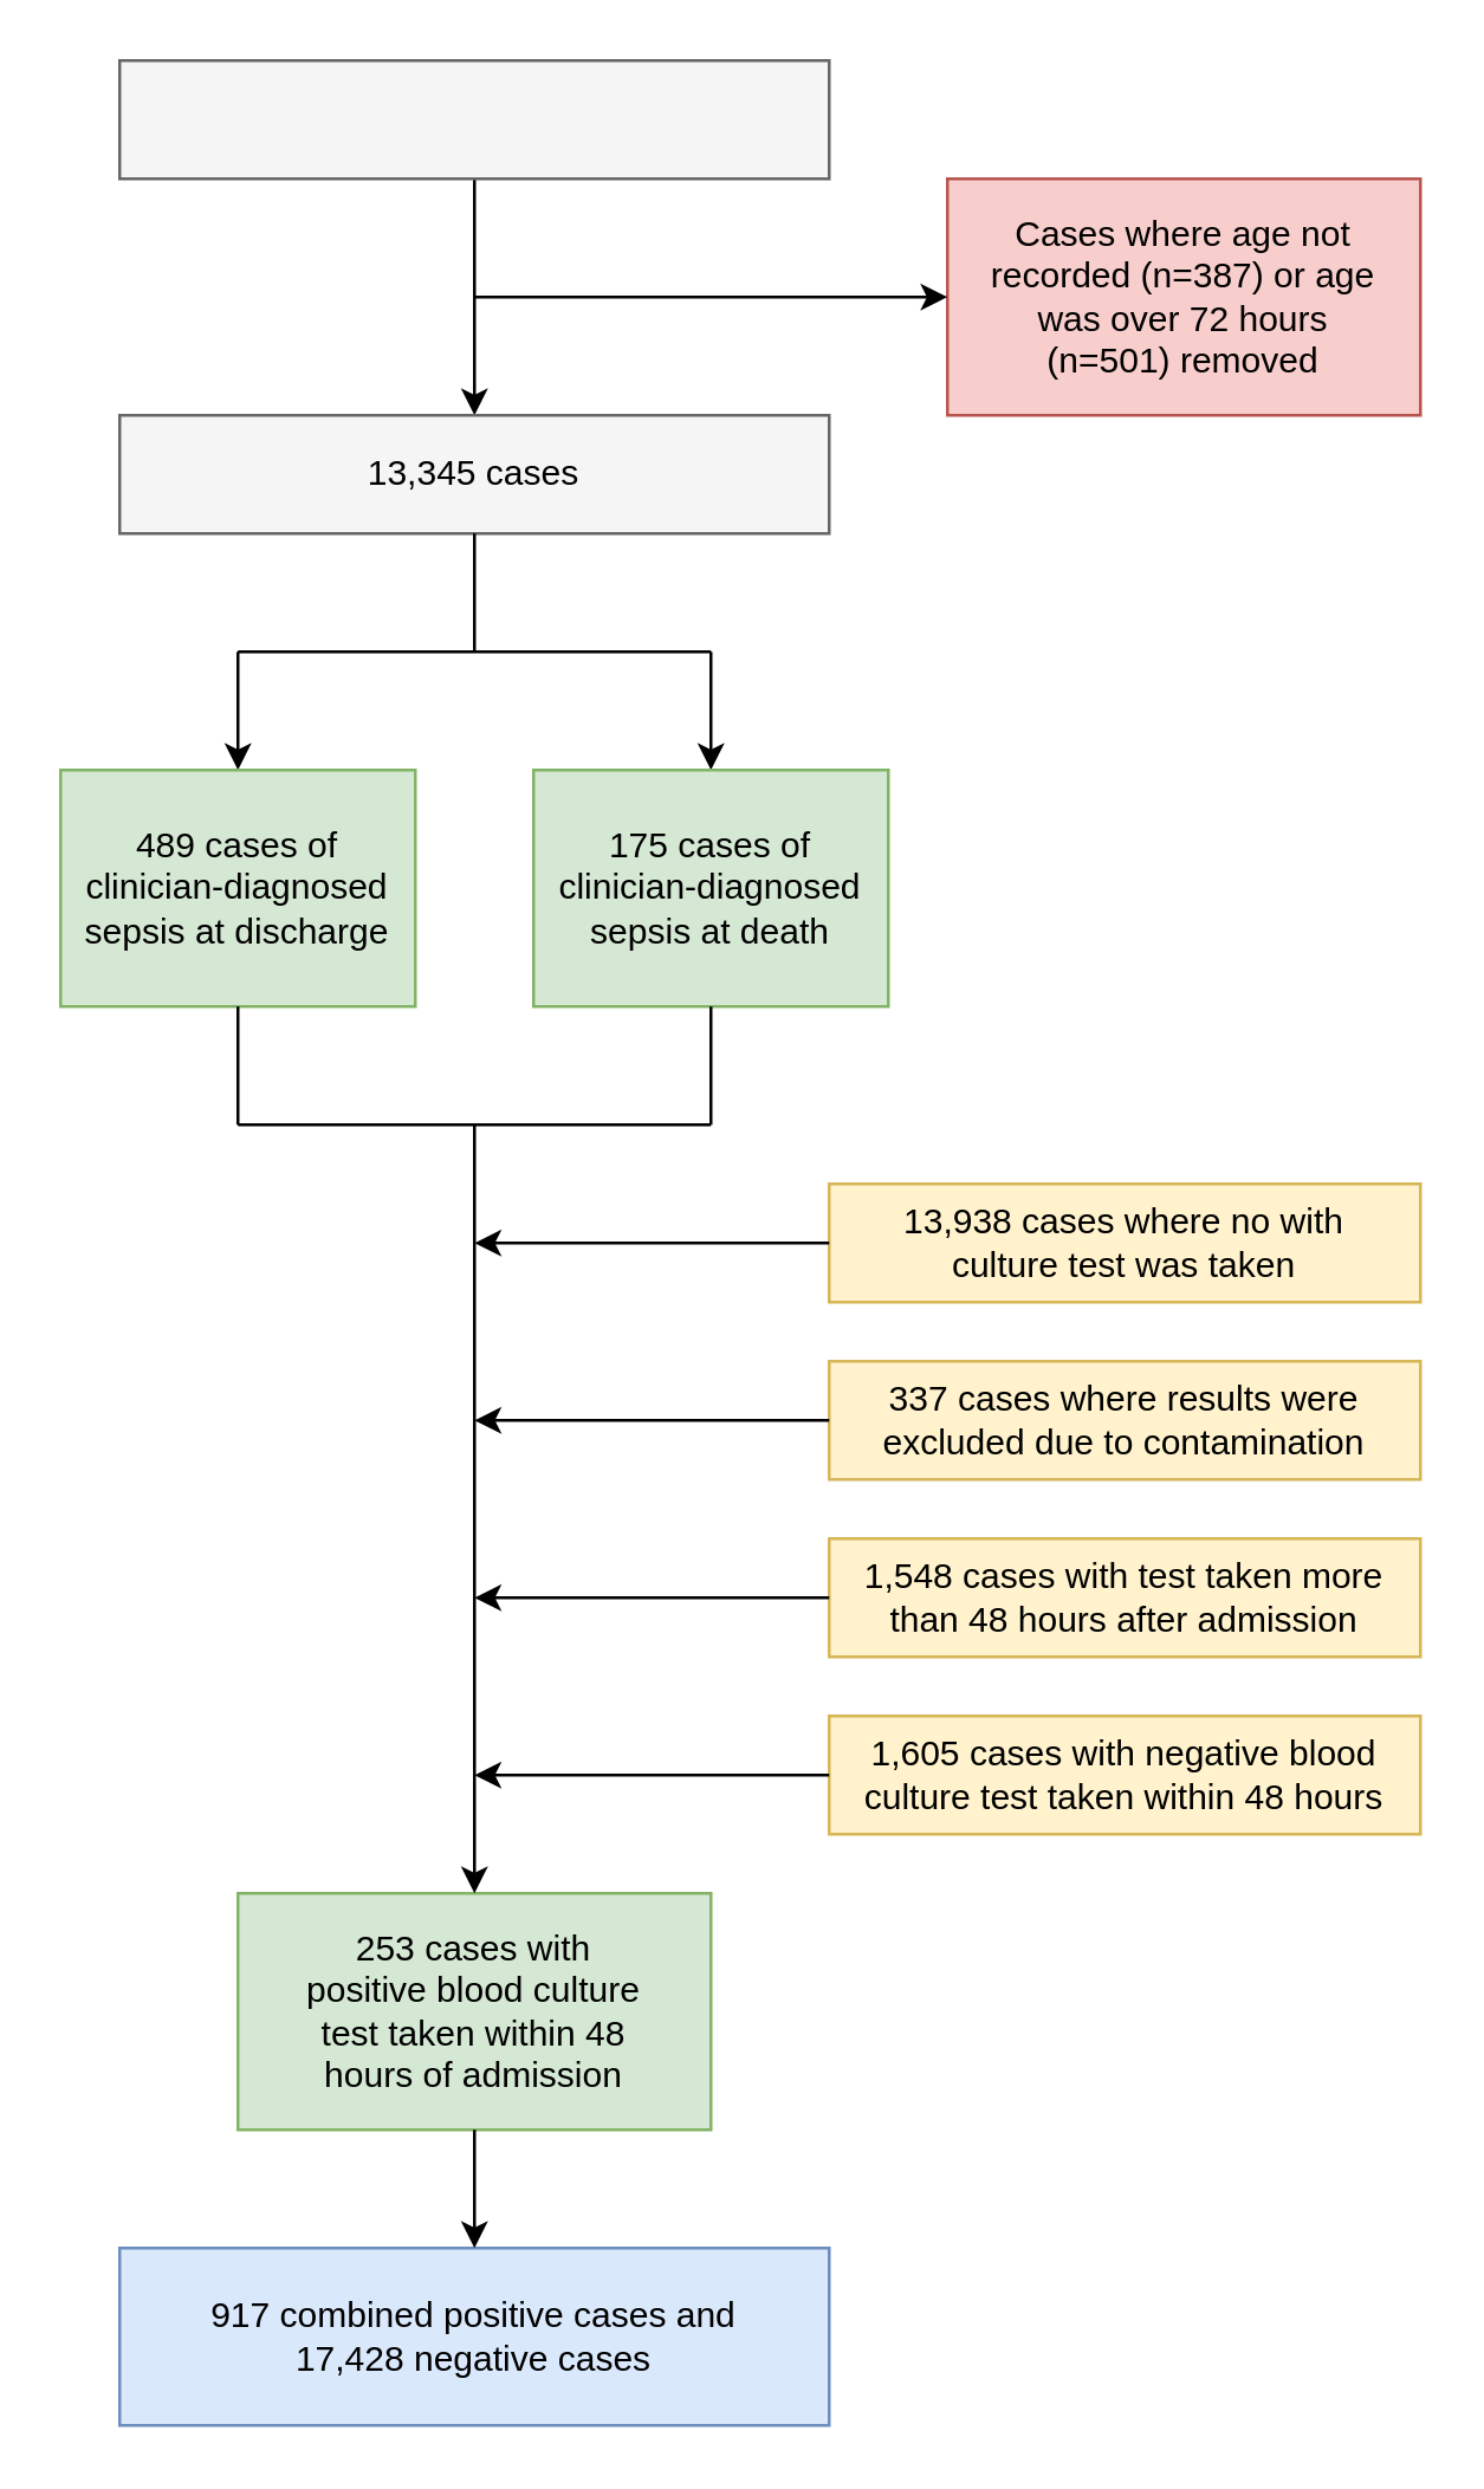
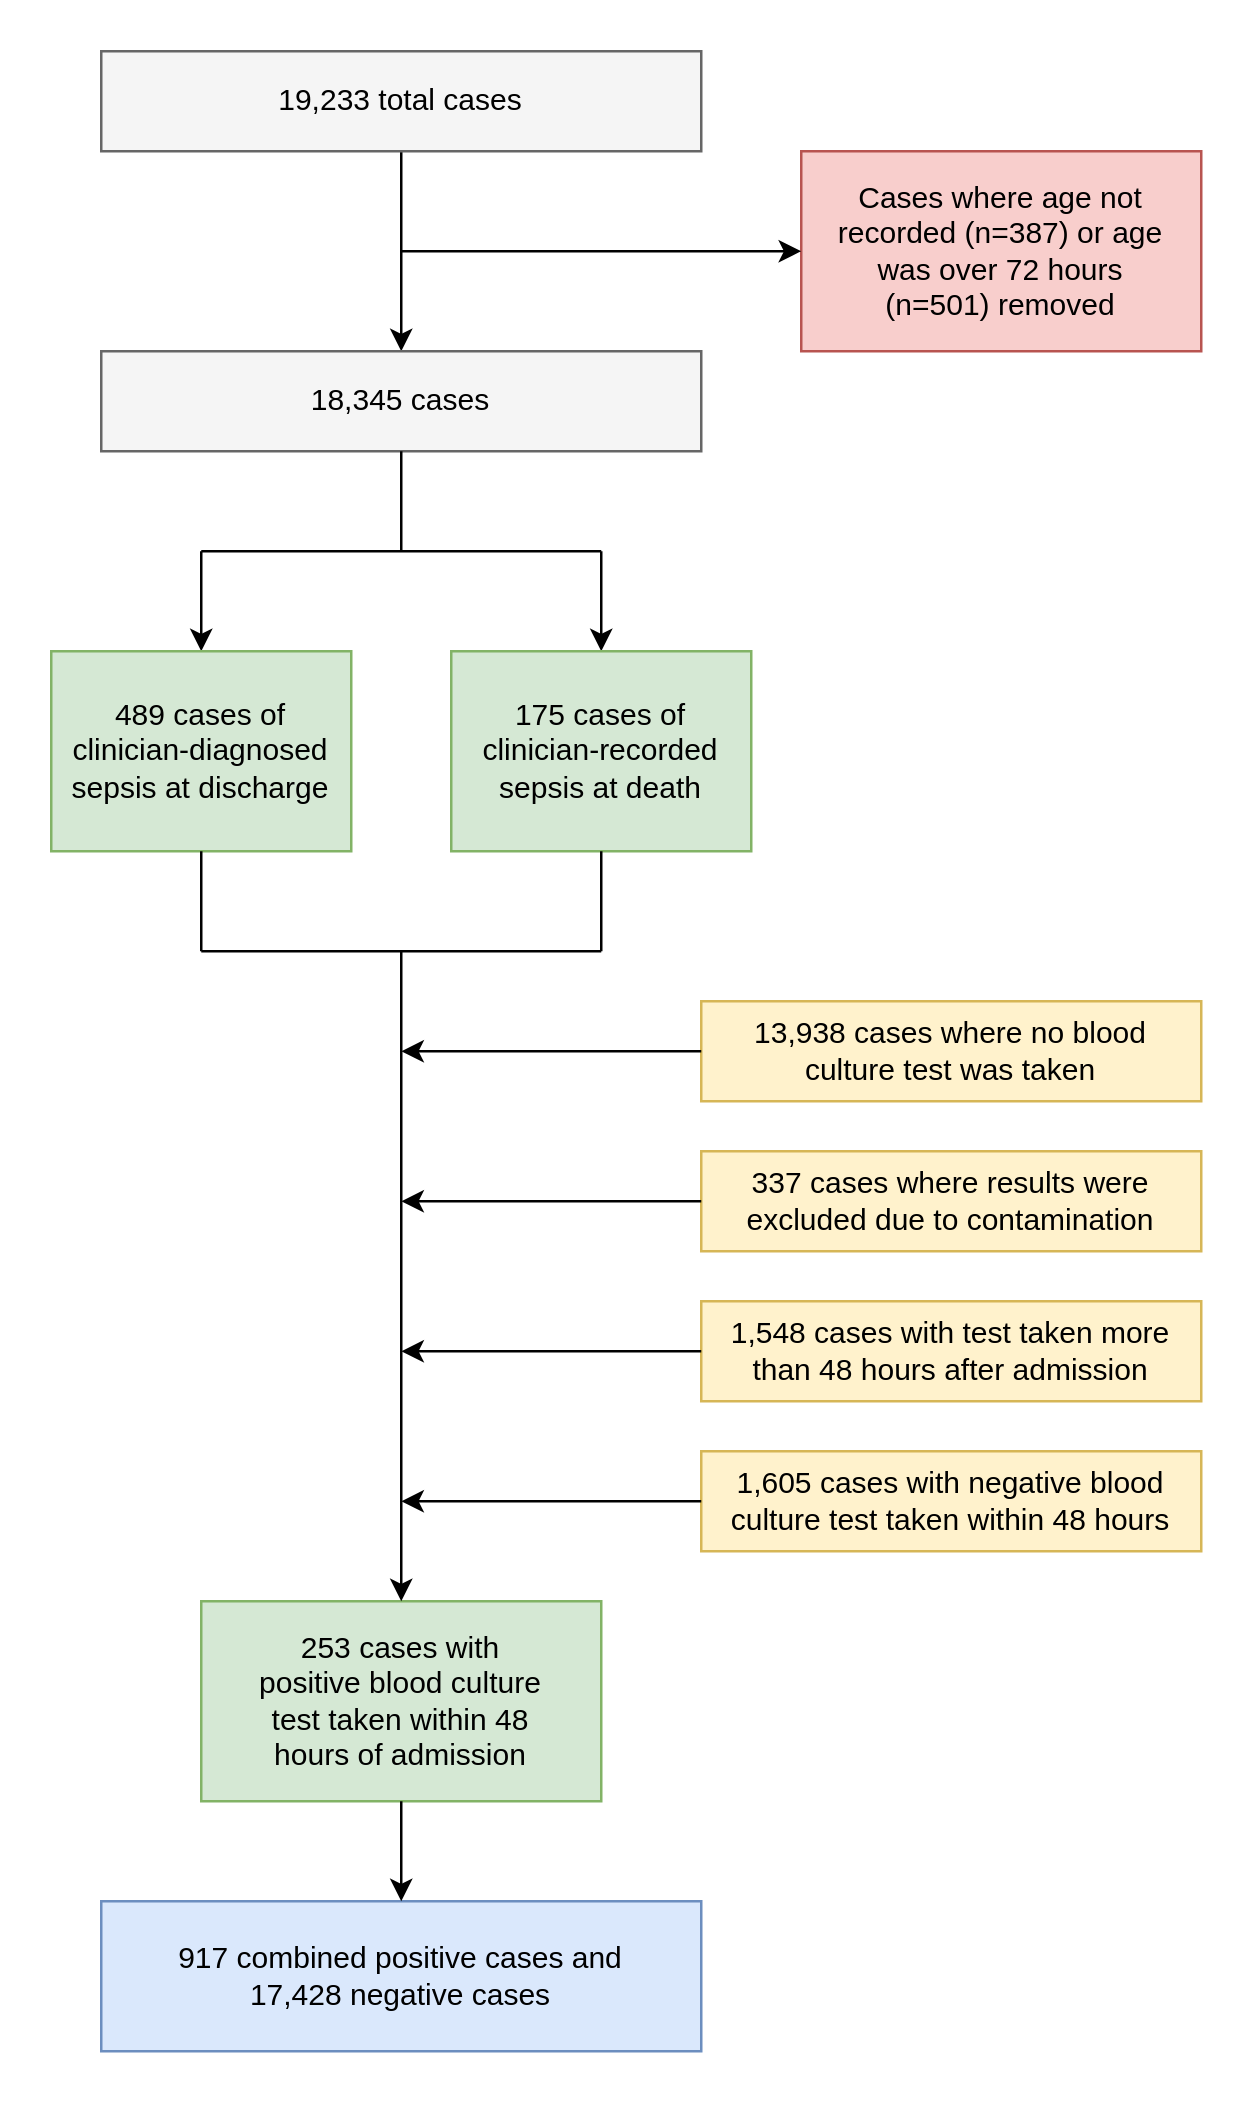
+ <mxCell id="6" value="19,233 total cases" style="text;html=1;strokeColor=none;fillColor=none;align=center;verticalAlign=middle;whiteSpace=wrap;rounded=0;" vertex="1" parent="1"><mxGeometry x="100" y="25" width="120" height="30" as="geometry" /></mxCell>
- <mxCell id="8" value="13,345 cases" style="text;html=1;strokeColor=none;fillColor=none;align=center;verticalAlign=middle;whiteSpace=wrap;rounded=0;" vertex="1" parent="1"><mxGeometry x="100" y="145" width="120" height="30" as="geometry" /></mxCell>
+ <mxCell id="8" value="18,345 cases" style="text;html=1;strokeColor=none;fillColor=none;align=center;verticalAlign=middle;whiteSpace=wrap;rounded=0;" vertex="1" parent="1"><mxGeometry x="100" y="145" width="120" height="30" as="geometry" /></mxCell>
- <mxCell id="19" value="175 cases of clinician-diagnosed sepsis at death" style="text;html=1;strokeColor=none;fillColor=none;align=center;verticalAlign=middle;whiteSpace=wrap;rounded=0;" vertex="1" parent="1"><mxGeometry x="180" y="260" width="120" height="80" as="geometry" /></mxCell>
+ <mxCell id="19" value="175 cases of clinician-recorded sepsis at death" style="text;html=1;strokeColor=none;fillColor=none;align=center;verticalAlign=middle;whiteSpace=wrap;rounded=0;" vertex="1" parent="1"><mxGeometry x="180" y="260" width="120" height="80" as="geometry" /></mxCell>
- <mxCell id="25" value="13,938 cases where no with culture test was taken" style="text;html=1;strokeColor=none;fillColor=none;align=center;verticalAlign=middle;whiteSpace=wrap;rounded=0;" vertex="1" parent="1"><mxGeometry x="290" y="400" width="180" height="40" as="geometry" /></mxCell>
+ <mxCell id="25" value="13,938 cases where no blood culture test was taken" style="text;html=1;strokeColor=none;fillColor=none;align=center;verticalAlign=middle;whiteSpace=wrap;rounded=0;" vertex="1" parent="1"><mxGeometry x="290" y="400" width="180" height="40" as="geometry" /></mxCell>
